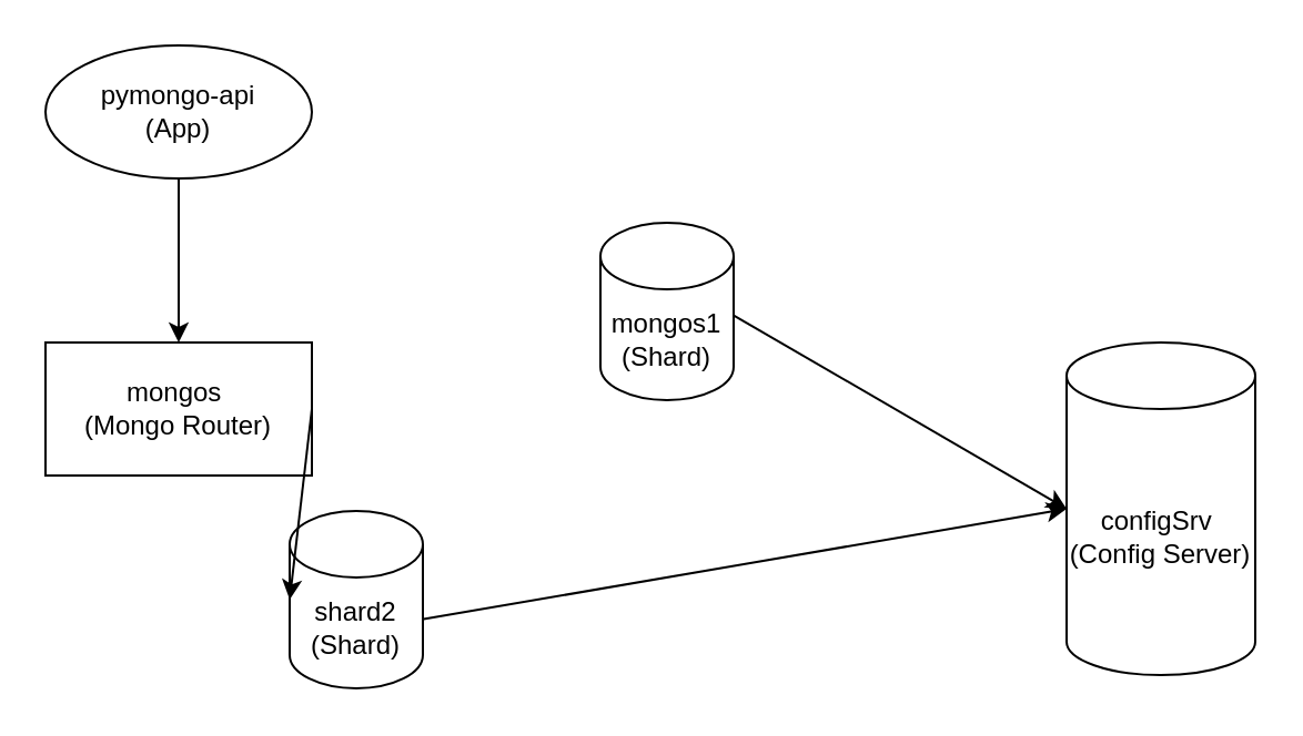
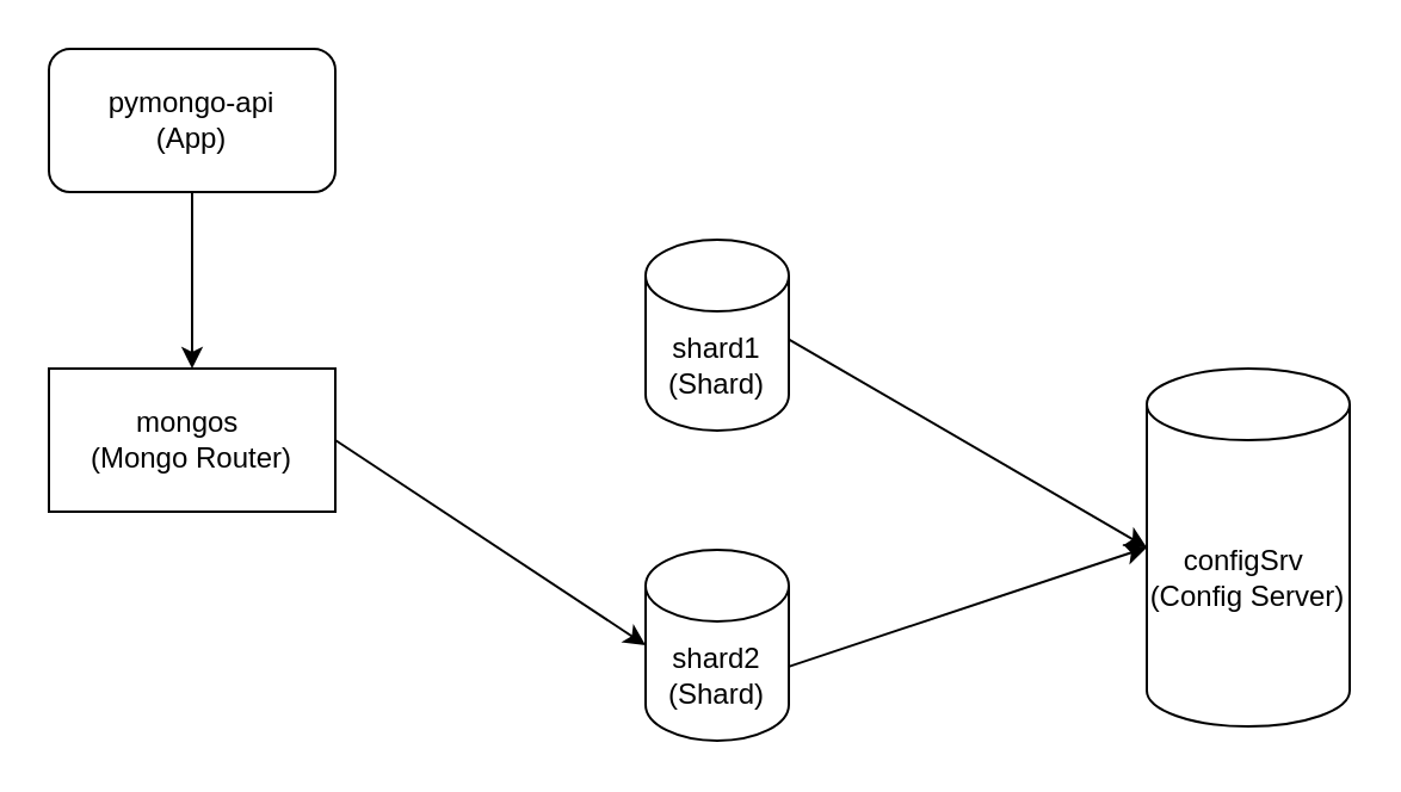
- <mxCell id="2" value="pymongo-api&lt;div&gt;(App)&lt;/div&gt;" style="ellipse;whiteSpace=wrap;html=1;" parent="1" vertex="1"><mxGeometry x="20" y="20" width="120" height="60" as="geometry" /></mxCell>
+ <mxCell id="2" value="pymongo-api&lt;div&gt;(App)&lt;/div&gt;" style="rounded=1;whiteSpace=wrap;html=1;" parent="1" vertex="1"><mxGeometry x="20" y="20" width="120" height="60" as="geometry" /></mxCell>
- <mxCell id="4" value="mongos1&lt;div&gt;(Shard)&lt;/div&gt;" style="shape=cylinder3;whiteSpace=wrap;html=1;boundedLbl=1;backgroundOutline=1;size=15;" parent="1" vertex="1"><mxGeometry x="270" y="100" width="60" height="80" as="geometry" /></mxCell>
+ <mxCell id="4" value="shard1&lt;div&gt;(Shard)&lt;/div&gt;" style="shape=cylinder3;whiteSpace=wrap;html=1;boundedLbl=1;backgroundOutline=1;size=15;" parent="1" vertex="1"><mxGeometry x="270" y="100" width="60" height="80" as="geometry" /></mxCell>
- <mxCell id="5" value="shard2&lt;div&gt;(Shard)&lt;/div&gt;" style="shape=cylinder3;whiteSpace=wrap;html=1;boundedLbl=1;backgroundOutline=1;size=15;" parent="1" vertex="1"><mxGeometry x="130" y="230" width="60" height="80" as="geometry" /></mxCell>
+ <mxCell id="5" value="shard2&lt;div&gt;(Shard)&lt;/div&gt;" style="shape=cylinder3;whiteSpace=wrap;html=1;boundedLbl=1;backgroundOutline=1;size=15;" parent="1" vertex="1"><mxGeometry x="270" y="230" width="60" height="80" as="geometry" /></mxCell>
